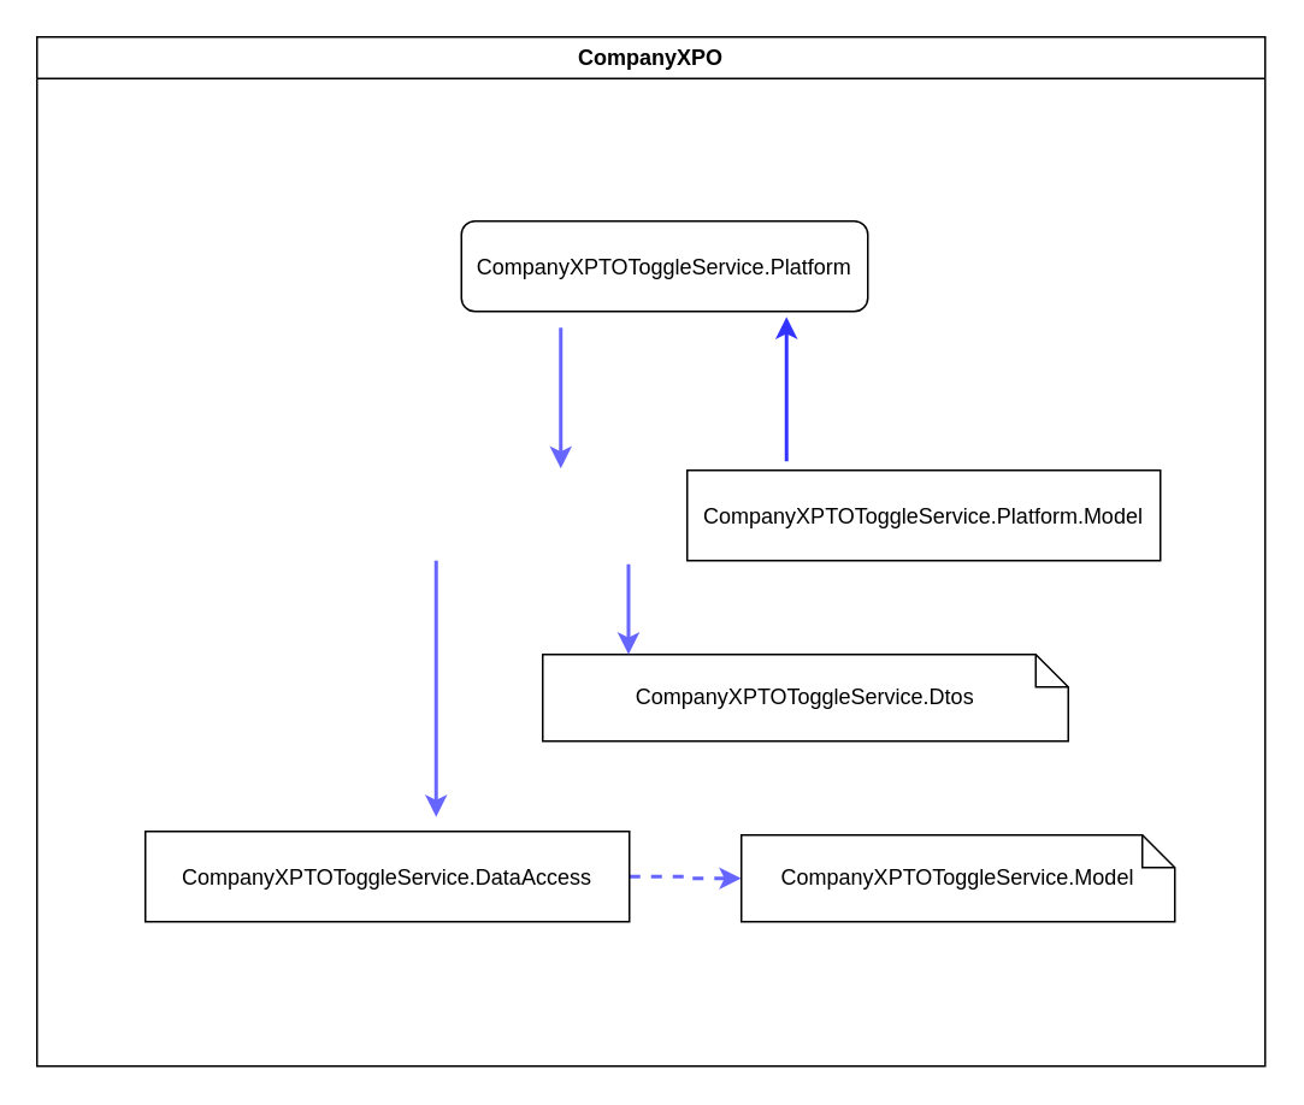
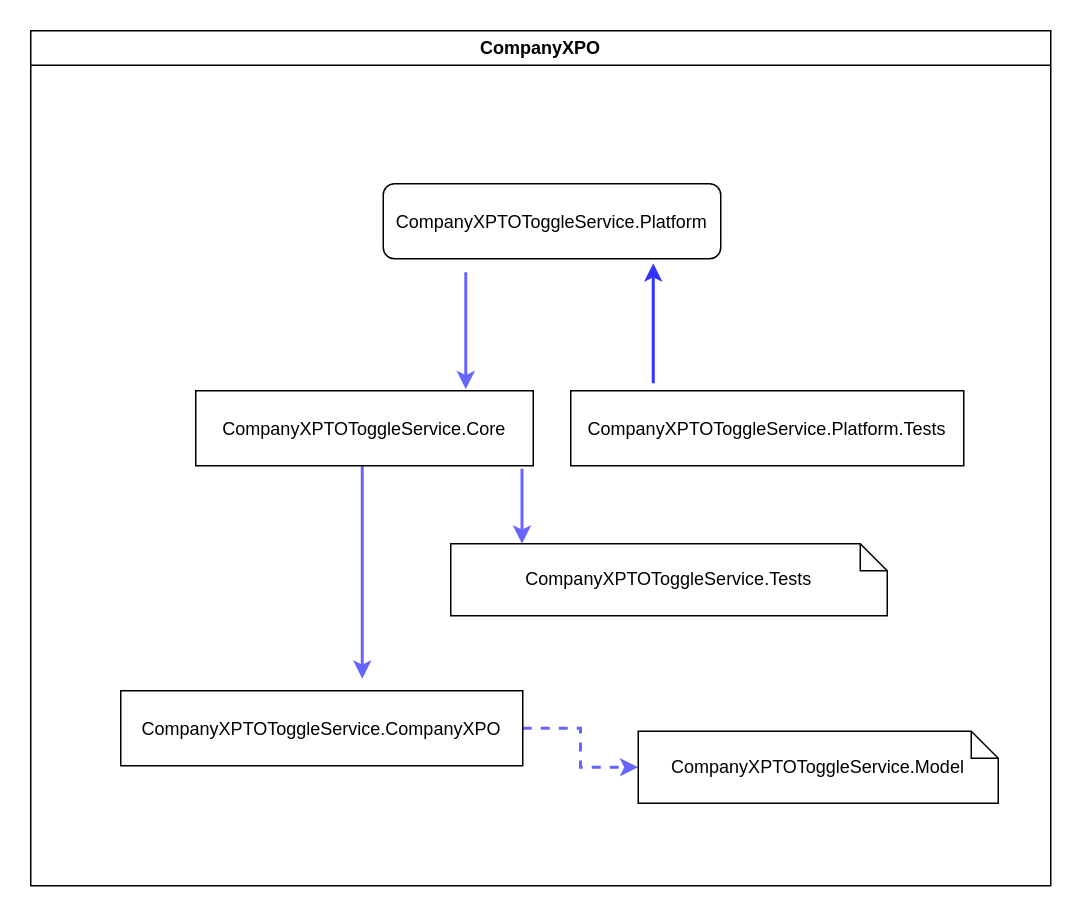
+ <mxCell id="10" value="CompanyXPTOToggleService.Core" style="" parent="2" vertex="1"><mxGeometry x="110" y="240" width="225" height="50" as="geometry" /></mxCell>
- <mxCell id="6" value="CompanyXPTOToggleService.Platform.Model" style="" parent="2" vertex="1"><mxGeometry x="360" y="240" width="262" height="50" as="geometry" /></mxCell>
+ <mxCell id="6" value="CompanyXPTOToggleService.Platform.Tests" style="" parent="2" vertex="1"><mxGeometry x="360" y="240" width="262" height="50" as="geometry" /></mxCell>
- <mxCell id="11" value="CompanyXPTOToggleService.Dtos" style="shape=note;whiteSpace=wrap;size=18;" parent="2" vertex="1"><mxGeometry x="280" y="342" width="291" height="48" as="geometry" /></mxCell>
+ <mxCell id="11" value="CompanyXPTOToggleService.Tests" style="shape=note;whiteSpace=wrap;size=18;" parent="2" vertex="1"><mxGeometry x="280" y="342" width="291" height="48" as="geometry" /></mxCell>
- <mxCell id="5" value="CompanyXPTOToggleService.DataAccess" style="" parent="2" vertex="1"><mxGeometry x="60" y="440" width="268" height="50" as="geometry" /></mxCell>
+ <mxCell id="5" value="CompanyXPTOToggleService.CompanyXPO" style="" parent="2" vertex="1"><mxGeometry x="60" y="440" width="268" height="50" as="geometry" /></mxCell>
- <mxCell id="7" value="CompanyXPTOToggleService.Model" style="shape=note;whiteSpace=wrap;size=18;" parent="2" vertex="1"><mxGeometry x="390" y="442" width="240" height="48" as="geometry" /></mxCell>
+ <mxCell id="7" value="CompanyXPTOToggleService.Model" style="shape=note;whiteSpace=wrap;size=18;" parent="2" vertex="1"><mxGeometry x="405" y="467" width="240" height="48" as="geometry" /></mxCell>
